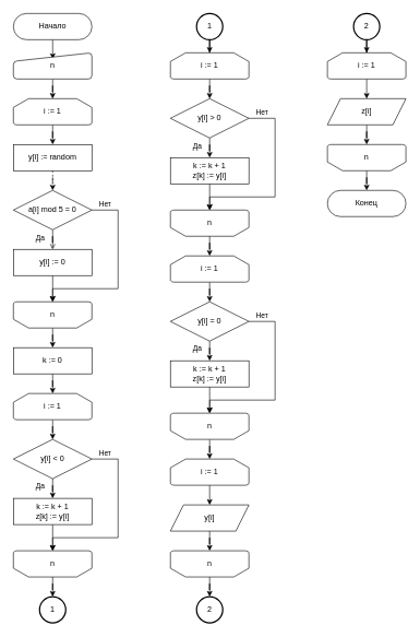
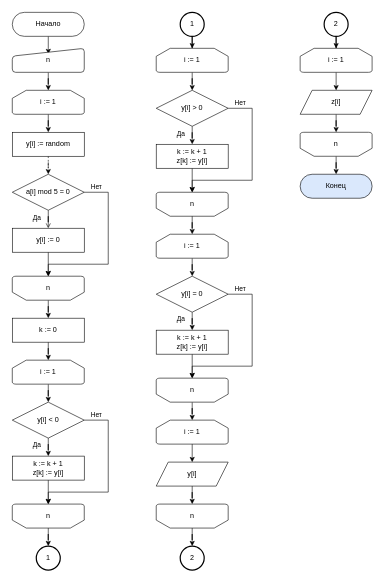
- <mxCell id="4" value="Конец" style="rounded=1;whiteSpace=wrap;html=1;arcSize=50;strokeWidth=1;" parent="1" vertex="1"><mxGeometry x="500" y="290" width="120" height="40" as="geometry" /></mxCell>
+ <mxCell id="4" value="Конец" style="rounded=1;whiteSpace=wrap;html=1;arcSize=50;strokeWidth=1;fillColor=#dae8fc;" parent="1" vertex="1"><mxGeometry x="500" y="290" width="120" height="40" as="geometry" /></mxCell>
